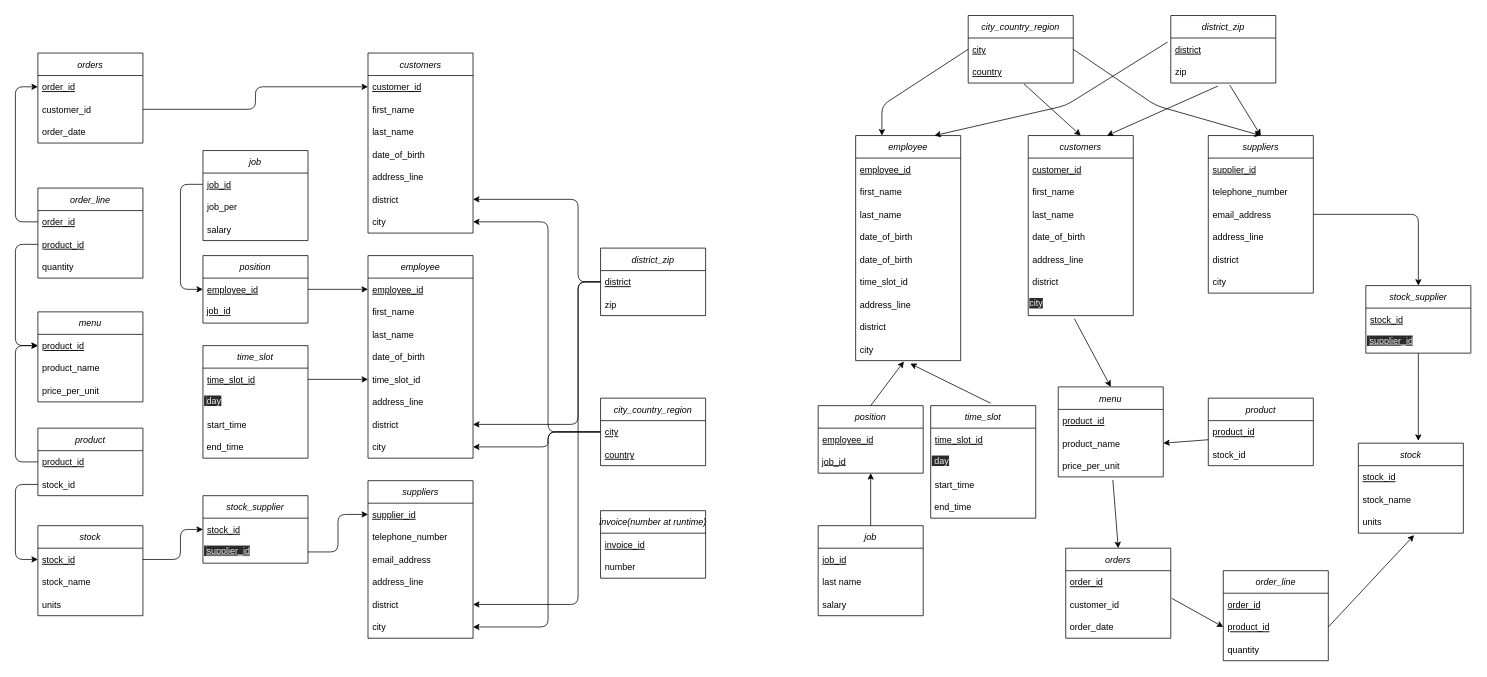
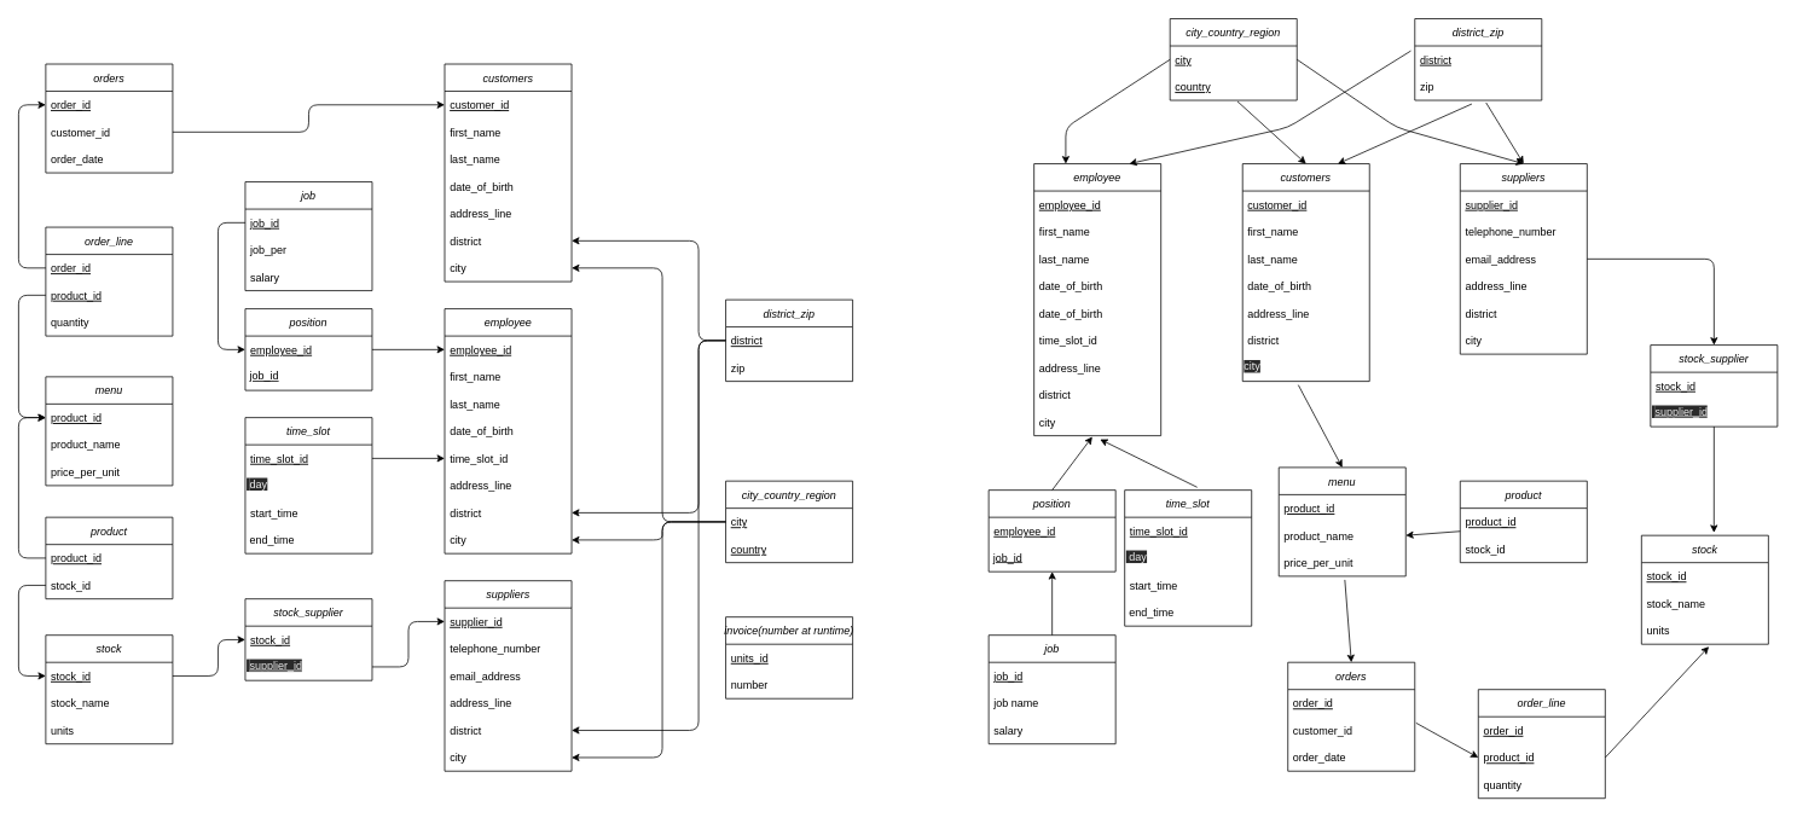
- <mxCell id="40" value="invoice_id" style="text;strokeColor=none;fillColor=none;align=left;verticalAlign=middle;spacingLeft=4;spacingRight=4;overflow=hidden;points=[[0,0.5],[1,0.5]];portConstraint=eastwest;rotatable=0;fontStyle=4" vertex="1" parent="39"><mxGeometry y="30" width="140" height="30" as="geometry" /></mxCell>
+ <mxCell id="40" value="units_id" style="text;strokeColor=none;fillColor=none;align=left;verticalAlign=middle;spacingLeft=4;spacingRight=4;overflow=hidden;points=[[0,0.5],[1,0.5]];portConstraint=eastwest;rotatable=0;fontStyle=4" vertex="1" parent="39"><mxGeometry y="30" width="140" height="30" as="geometry" /></mxCell>
- <mxCell id="128" value="last name" style="text;strokeColor=none;fillColor=none;align=left;verticalAlign=middle;spacingLeft=4;spacingRight=4;overflow=hidden;points=[[0,0.5],[1,0.5]];portConstraint=eastwest;rotatable=0;fontStyle=0" vertex="1" parent="126"><mxGeometry y="60" width="140" height="30" as="geometry" /></mxCell>
+ <mxCell id="128" value="job name" style="text;strokeColor=none;fillColor=none;align=left;verticalAlign=middle;spacingLeft=4;spacingRight=4;overflow=hidden;points=[[0,0.5],[1,0.5]];portConstraint=eastwest;rotatable=0;fontStyle=0" vertex="1" parent="126"><mxGeometry y="60" width="140" height="30" as="geometry" /></mxCell>
